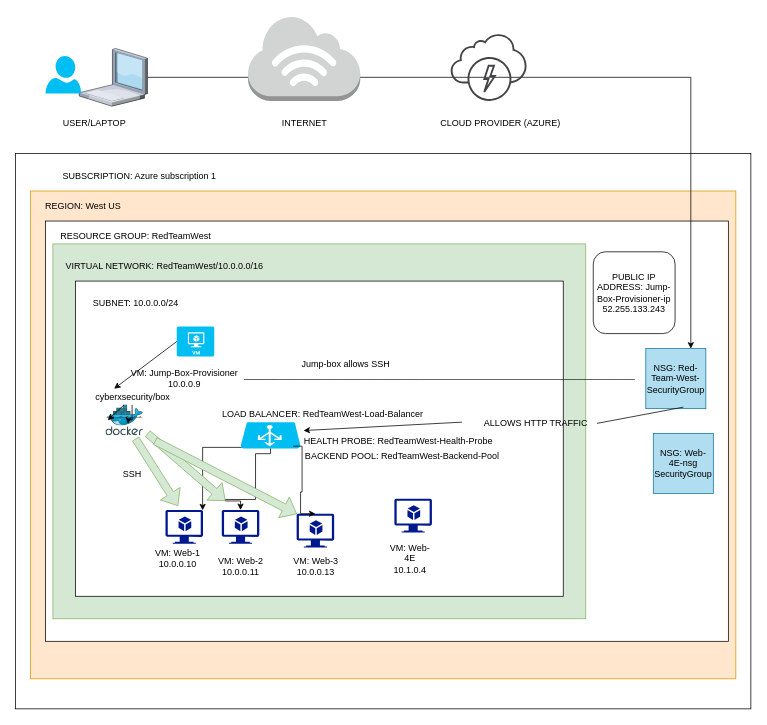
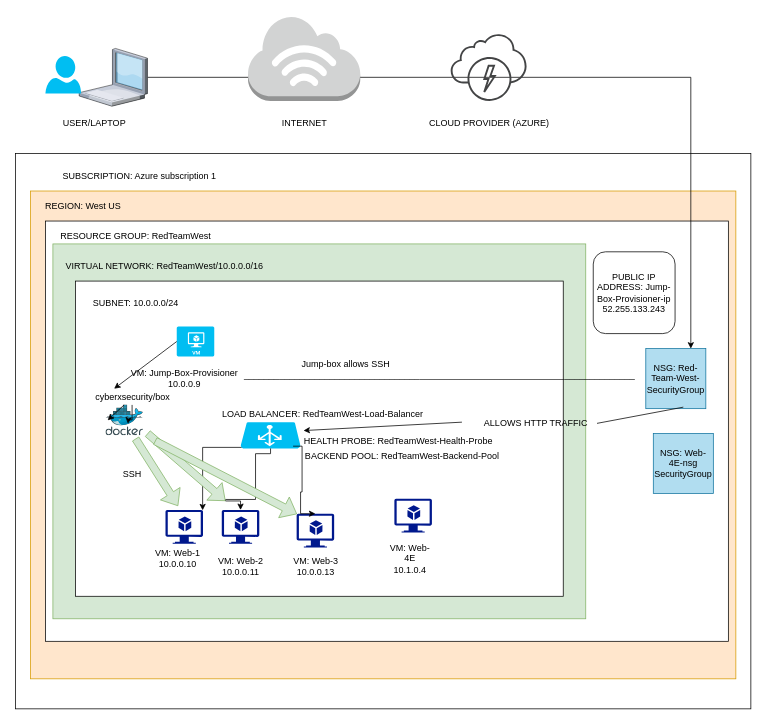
- <mxCell id="29" value="CLOUD PROVIDER (AZURE)" style="text;html=1;resizable=0;autosize=1;align=center;verticalAlign=middle;points=[];fillColor=none;strokeColor=none;rounded=0;" parent="1" vertex="1"><mxGeometry x="575.57" y="154" width="180" height="20" as="geometry" /></mxCell>
+ <mxCell id="29" value="CLOUD PROVIDER (AZURE)" style="text;html=1;resizable=0;autosize=1;align=center;verticalAlign=middle;points=[];fillColor=none;strokeColor=none;rounded=0;" parent="1" vertex="1"><mxGeometry x="560.57" y="154" width="180" height="20" as="geometry" /></mxCell>
